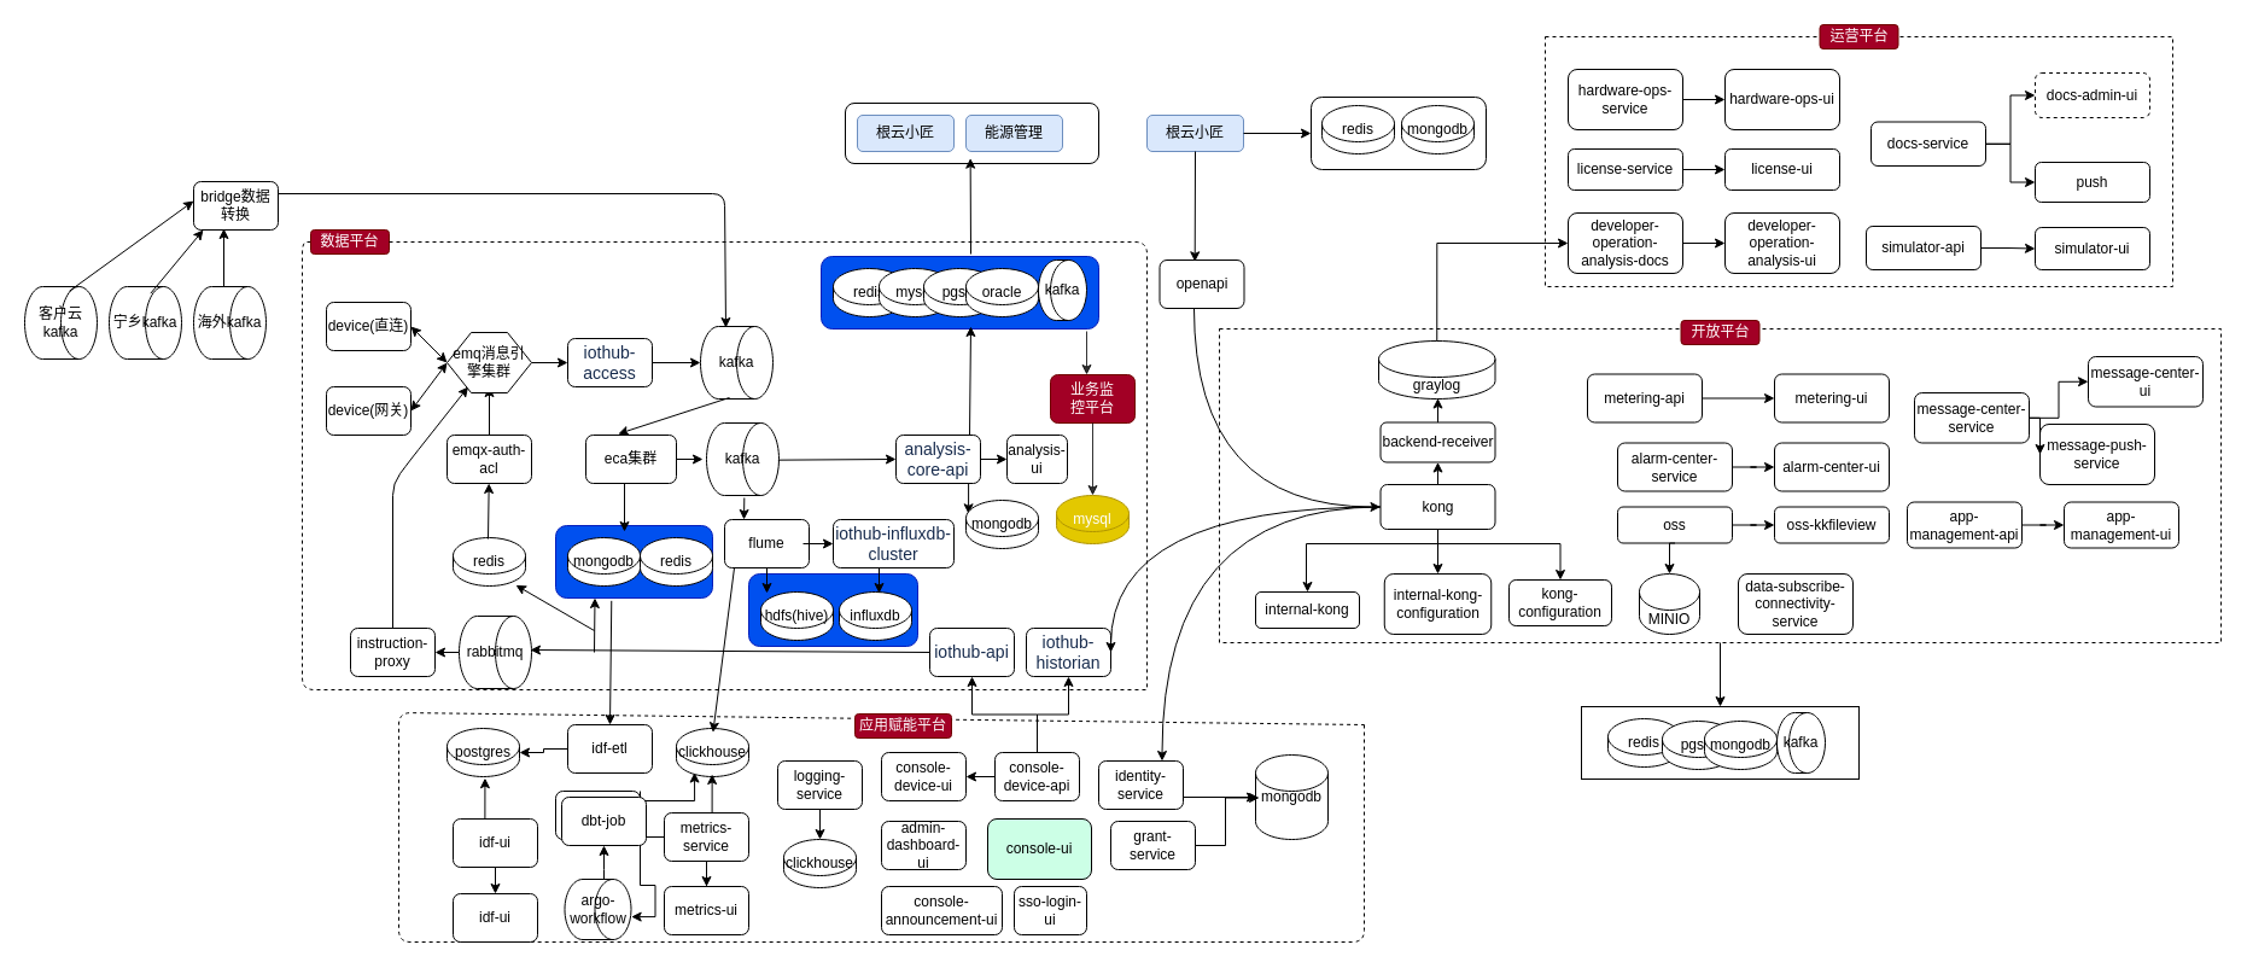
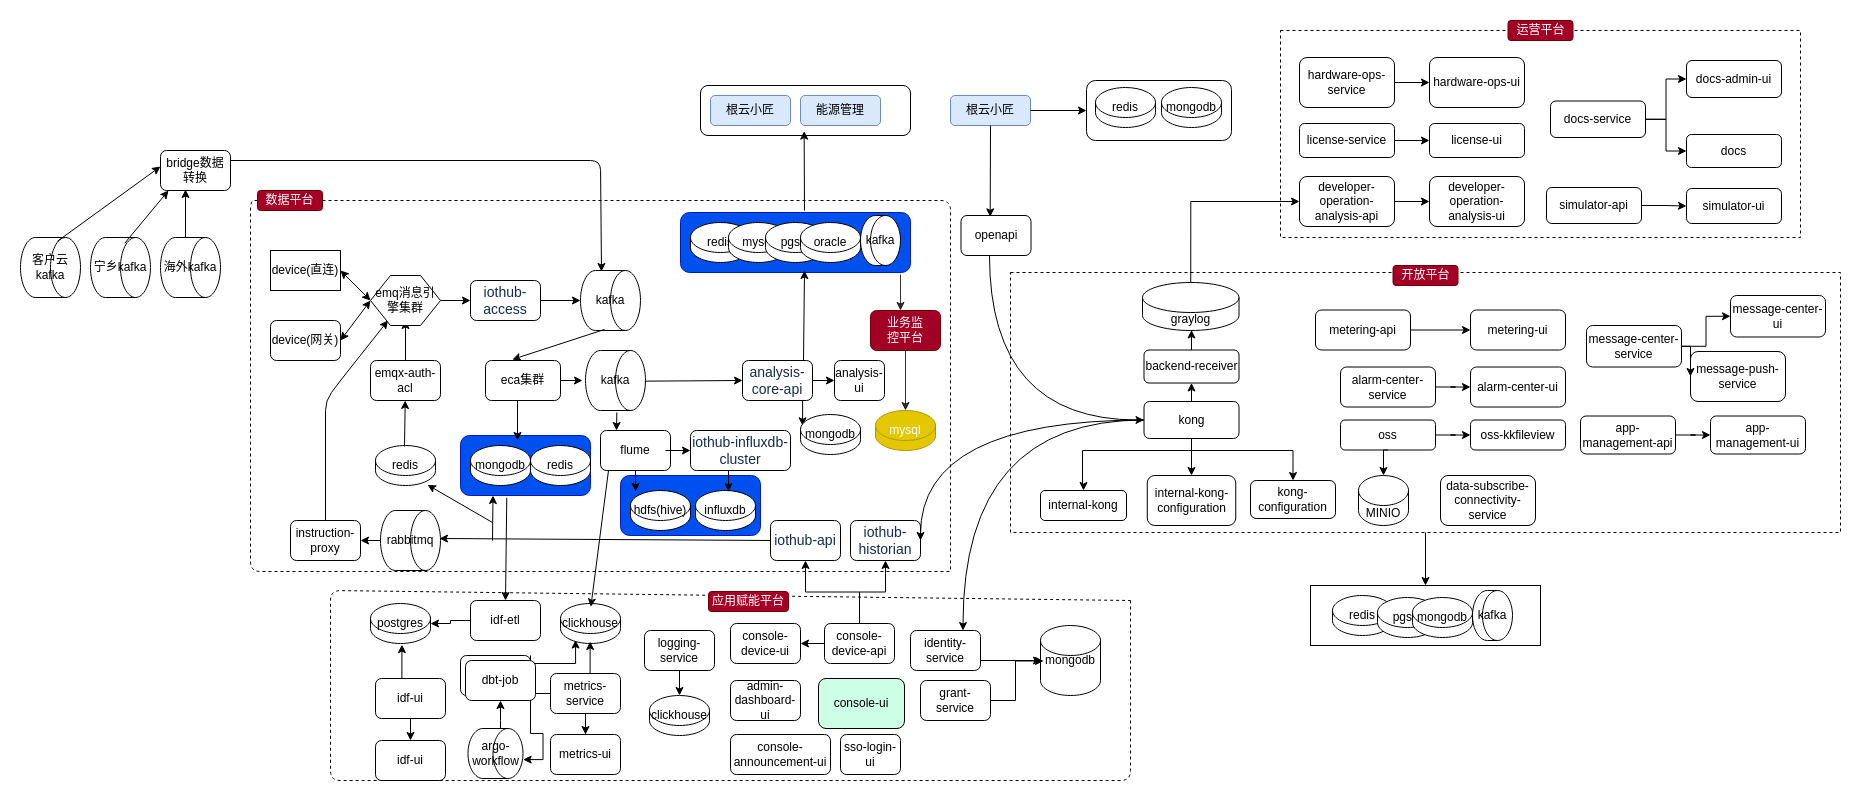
- <mxCell id="167" value="docs-admin-ui" style="rounded=1;whiteSpace=wrap;html=1;dashed=1;" vertex="1" parent="1"><mxGeometry x="1686" y="60" width="95" height="37" as="geometry" /></mxCell>
+ <mxCell id="167" value="docs-admin-ui" style="rounded=1;whiteSpace=wrap;html=1;" vertex="1" parent="1"><mxGeometry x="1686" y="60" width="95" height="37" as="geometry" /></mxCell>
- <mxCell id="170" value="push" style="rounded=1;whiteSpace=wrap;html=1;" vertex="1" parent="1"><mxGeometry x="1686" y="134" width="95" height="33" as="geometry" /></mxCell>
+ <mxCell id="170" value="docs" style="rounded=1;whiteSpace=wrap;html=1;" vertex="1" parent="1"><mxGeometry x="1686" y="134" width="95" height="33" as="geometry" /></mxCell>
- <mxCell id="163" value="developer-operation-analysis-docs" style="rounded=1;whiteSpace=wrap;html=1;" vertex="1" parent="1"><mxGeometry x="1299" y="176" width="95" height="50" as="geometry" /></mxCell>
+ <mxCell id="163" value="developer-operation-analysis-api" style="rounded=1;whiteSpace=wrap;html=1;" vertex="1" parent="1"><mxGeometry x="1299" y="176" width="95" height="50" as="geometry" /></mxCell>
- <mxCell id="7" value="device(直连)" style="rounded=1;whiteSpace=wrap;html=1;" vertex="1" parent="1"><mxGeometry x="270" y="250" width="70" height="40" as="geometry" /></mxCell>
+ <mxCell id="7" value="device(直连)" style="whiteSpace=wrap;html=1;rounded=0;" vertex="1" parent="1"><mxGeometry x="270" y="250" width="70" height="40" as="geometry" /></mxCell>
